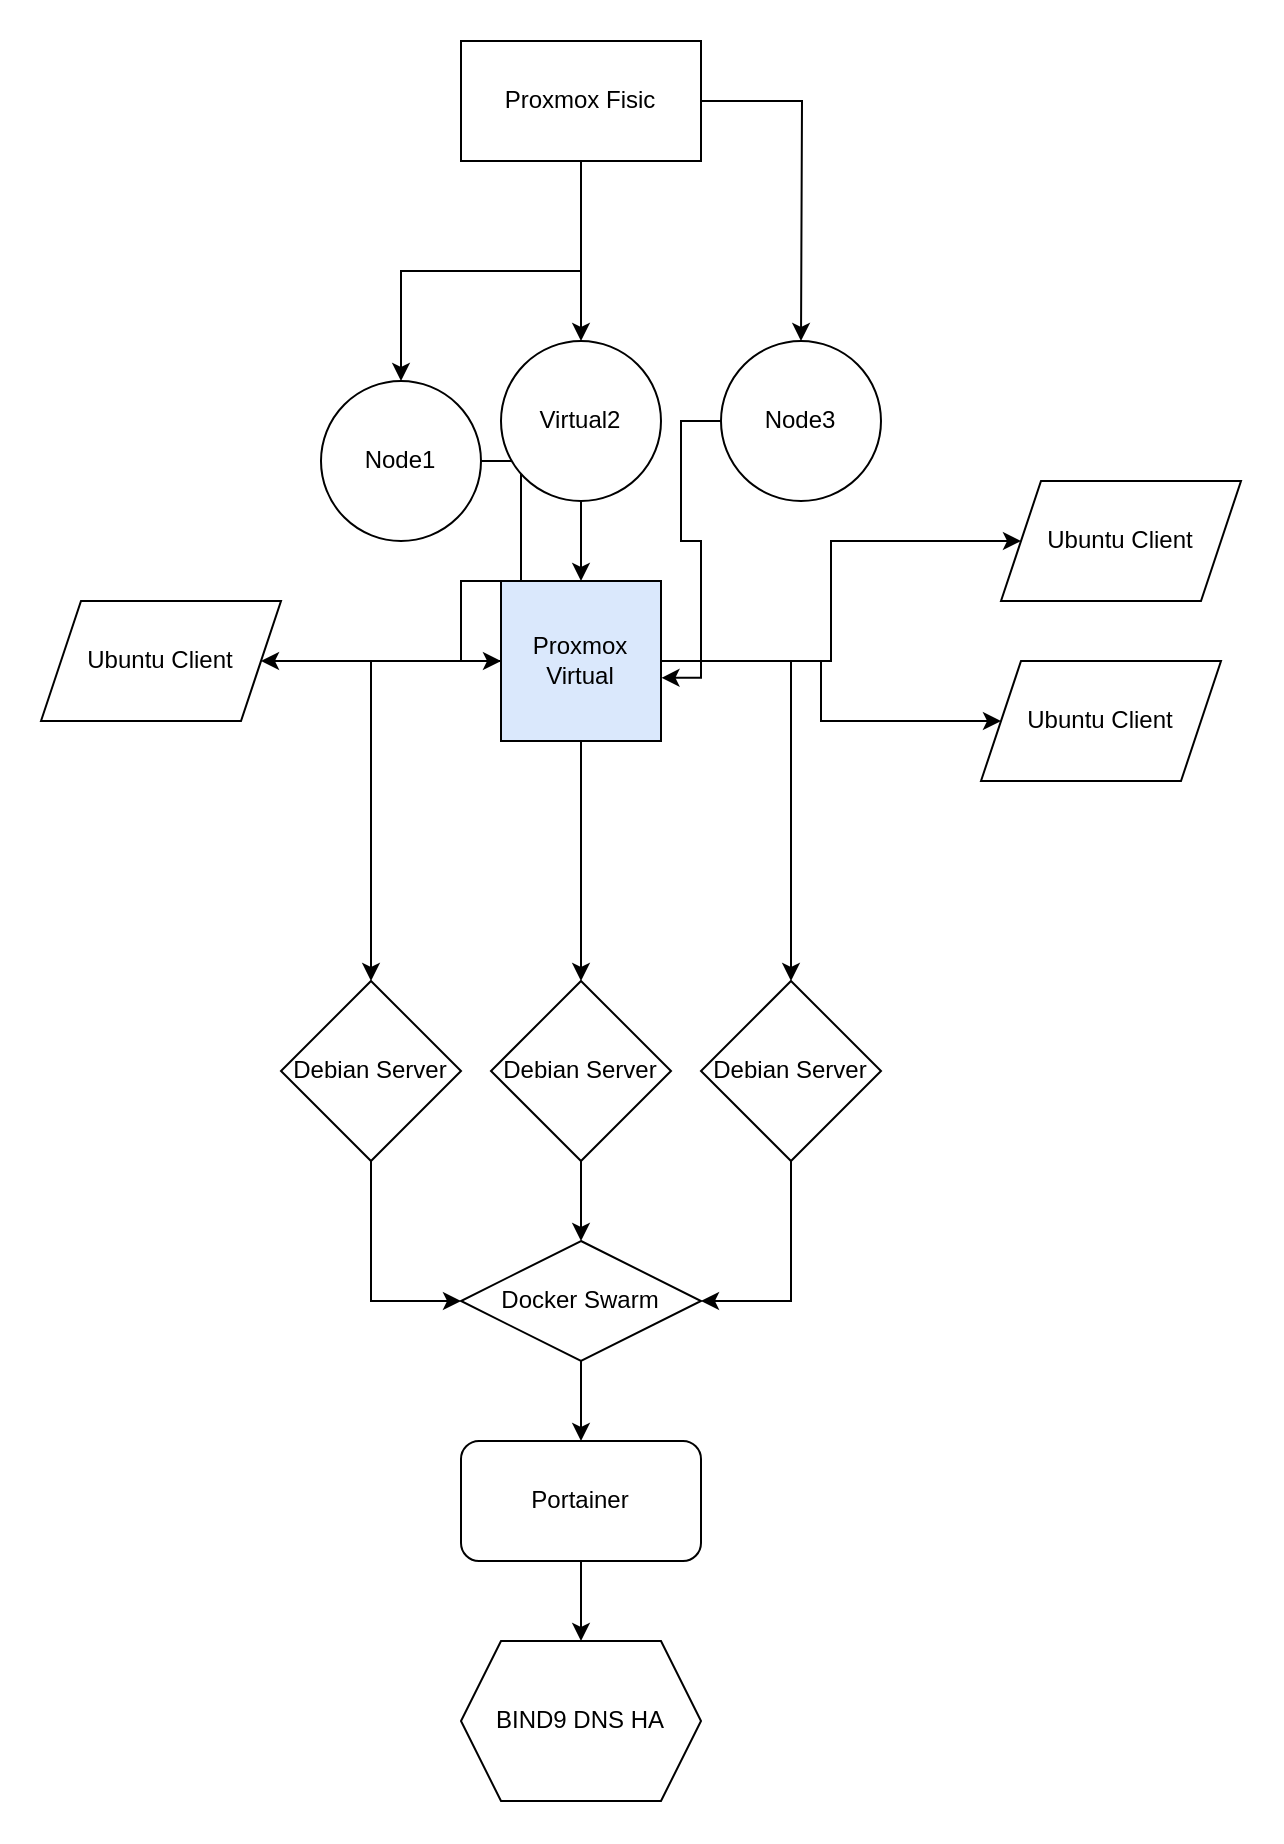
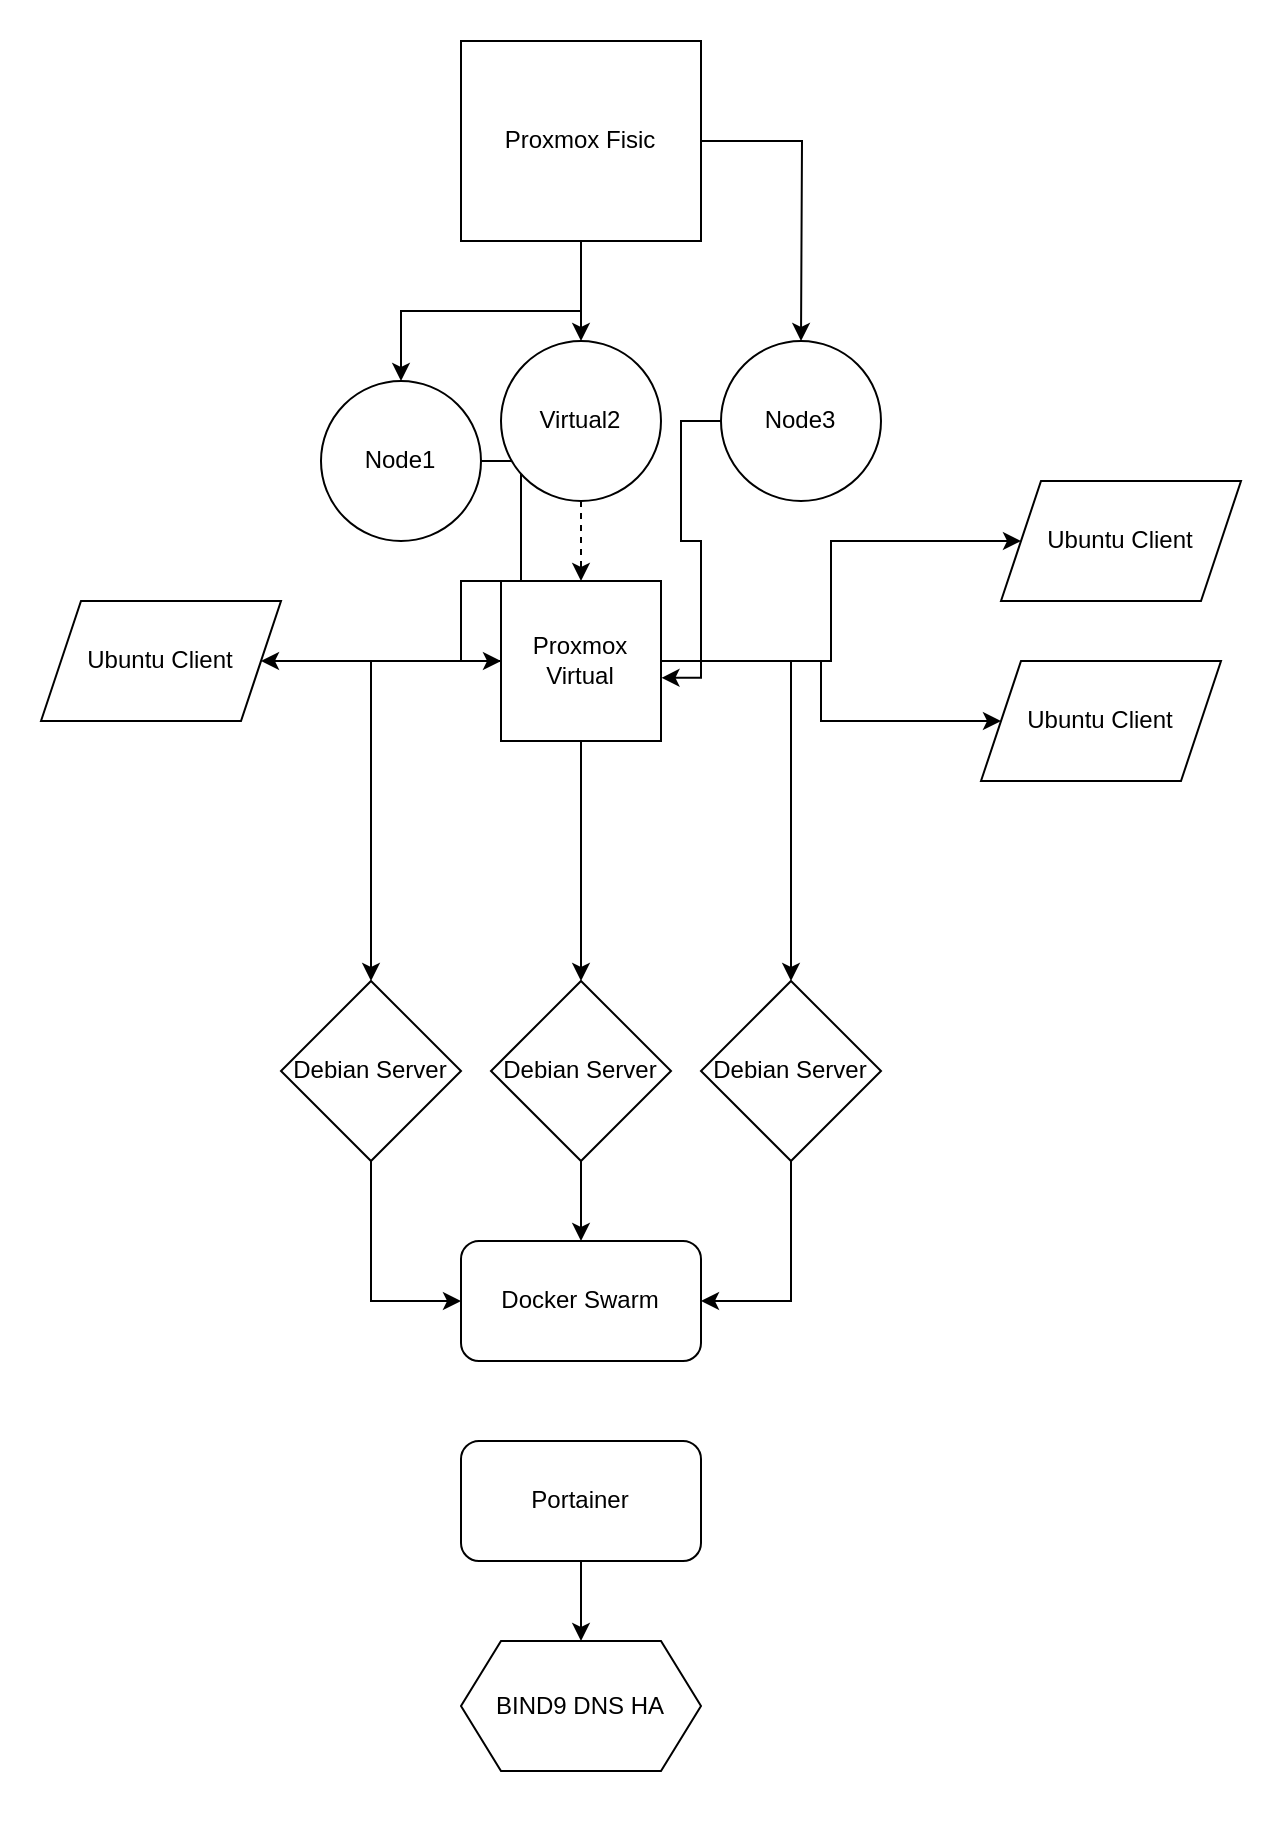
- <mxCell id="5" value="Proxmox Fisic" style="rounded=0;whiteSpace=wrap;html=1;" vertex="1" parent="1"><mxGeometry x="230" y="20" width="120" height="60" as="geometry" /></mxCell>
+ <mxCell id="5" value="Proxmox Fisic" style="rounded=0;whiteSpace=wrap;html=1;" vertex="1" parent="1"><mxGeometry x="230" y="20" width="120" height="100" as="geometry" /></mxCell>
- <mxCell id="8" style="edgeStyle=orthogonalEdgeStyle;rounded=0;orthogonalLoop=1;jettySize=auto;html=1;entryX=0.5;entryY=0;entryDx=0;entryDy=0;" edge="1" parent="1" source="9" target="17"><mxGeometry relative="1" as="geometry" /></mxCell>
+ <mxCell id="8" style="edgeStyle=orthogonalEdgeStyle;rounded=0;orthogonalLoop=1;jettySize=auto;html=1;entryX=0.5;entryY=0;entryDx=0;entryDy=0;dashed=1;" edge="1" parent="1" source="9" target="17"><mxGeometry relative="1" as="geometry" /></mxCell>
- <mxCell id="17" value="Proxmox Virtual" style="whiteSpace=wrap;html=1;aspect=fixed;fillColor=#dae8fc;" vertex="1" parent="1"><mxGeometry x="250" y="290" width="80" height="80" as="geometry" /></mxCell>
+ <mxCell id="17" value="Proxmox Virtual" style="whiteSpace=wrap;html=1;aspect=fixed;" vertex="1" parent="1"><mxGeometry x="250" y="290" width="80" height="80" as="geometry" /></mxCell>
- <mxCell id="26" value="Docker Swarm" style="rhombus;whiteSpace=wrap;html=1;" vertex="1" parent="1"><mxGeometry x="230" y="620" width="120" height="60" as="geometry" /></mxCell>
+ <mxCell id="26" value="Docker Swarm" style="rounded=1;whiteSpace=wrap;html=1;" vertex="1" parent="1"><mxGeometry x="230" y="620" width="120" height="60" as="geometry" /></mxCell>
- <mxCell id="25" style="edgeStyle=orthogonalEdgeStyle;rounded=0;orthogonalLoop=1;jettySize=auto;html=1;entryX=0.5;entryY=0;entryDx=0;entryDy=0;" edge="1" parent="1" source="26" target="31"><mxGeometry relative="1" as="geometry" /></mxCell>
- <mxCell id="32" value="BIND9 DNS HA" style="shape=hexagon;perimeter=hexagonPerimeter2;whiteSpace=wrap;html=1;fixedSize=1;" vertex="1" parent="1"><mxGeometry x="230" y="820" width="120" height="80" as="geometry" /></mxCell>
+ <mxCell id="32" value="BIND9 DNS HA" style="shape=hexagon;perimeter=hexagonPerimeter2;whiteSpace=wrap;html=1;fixedSize=1;" vertex="1" parent="1"><mxGeometry x="230" y="820" width="120" height="65" as="geometry" /></mxCell>
